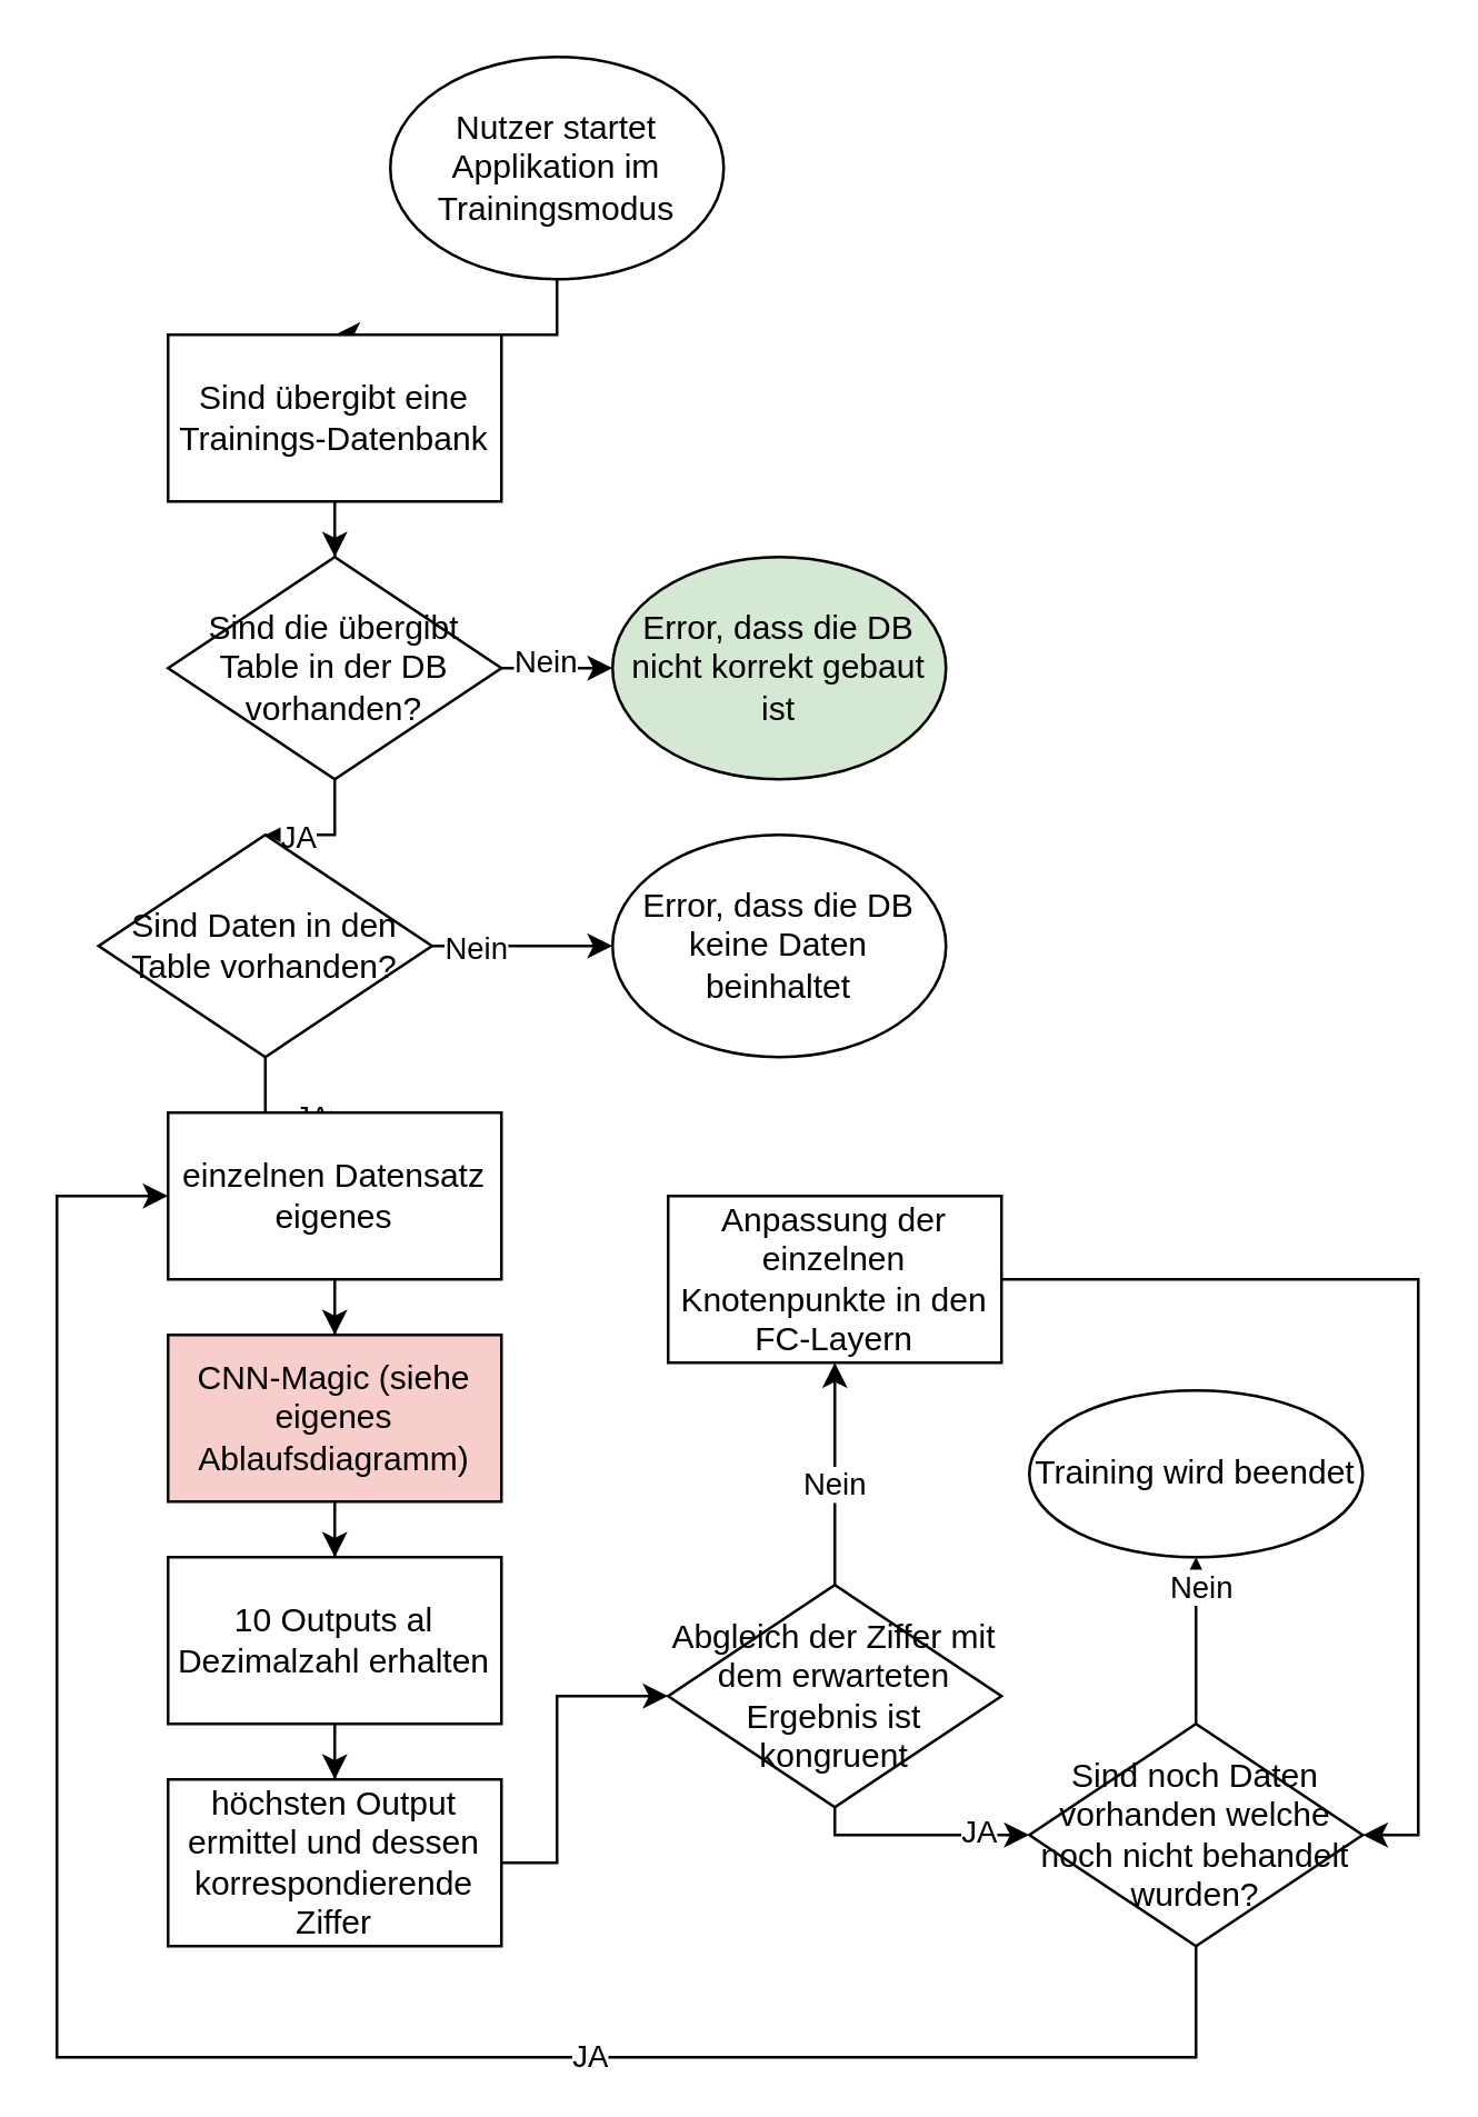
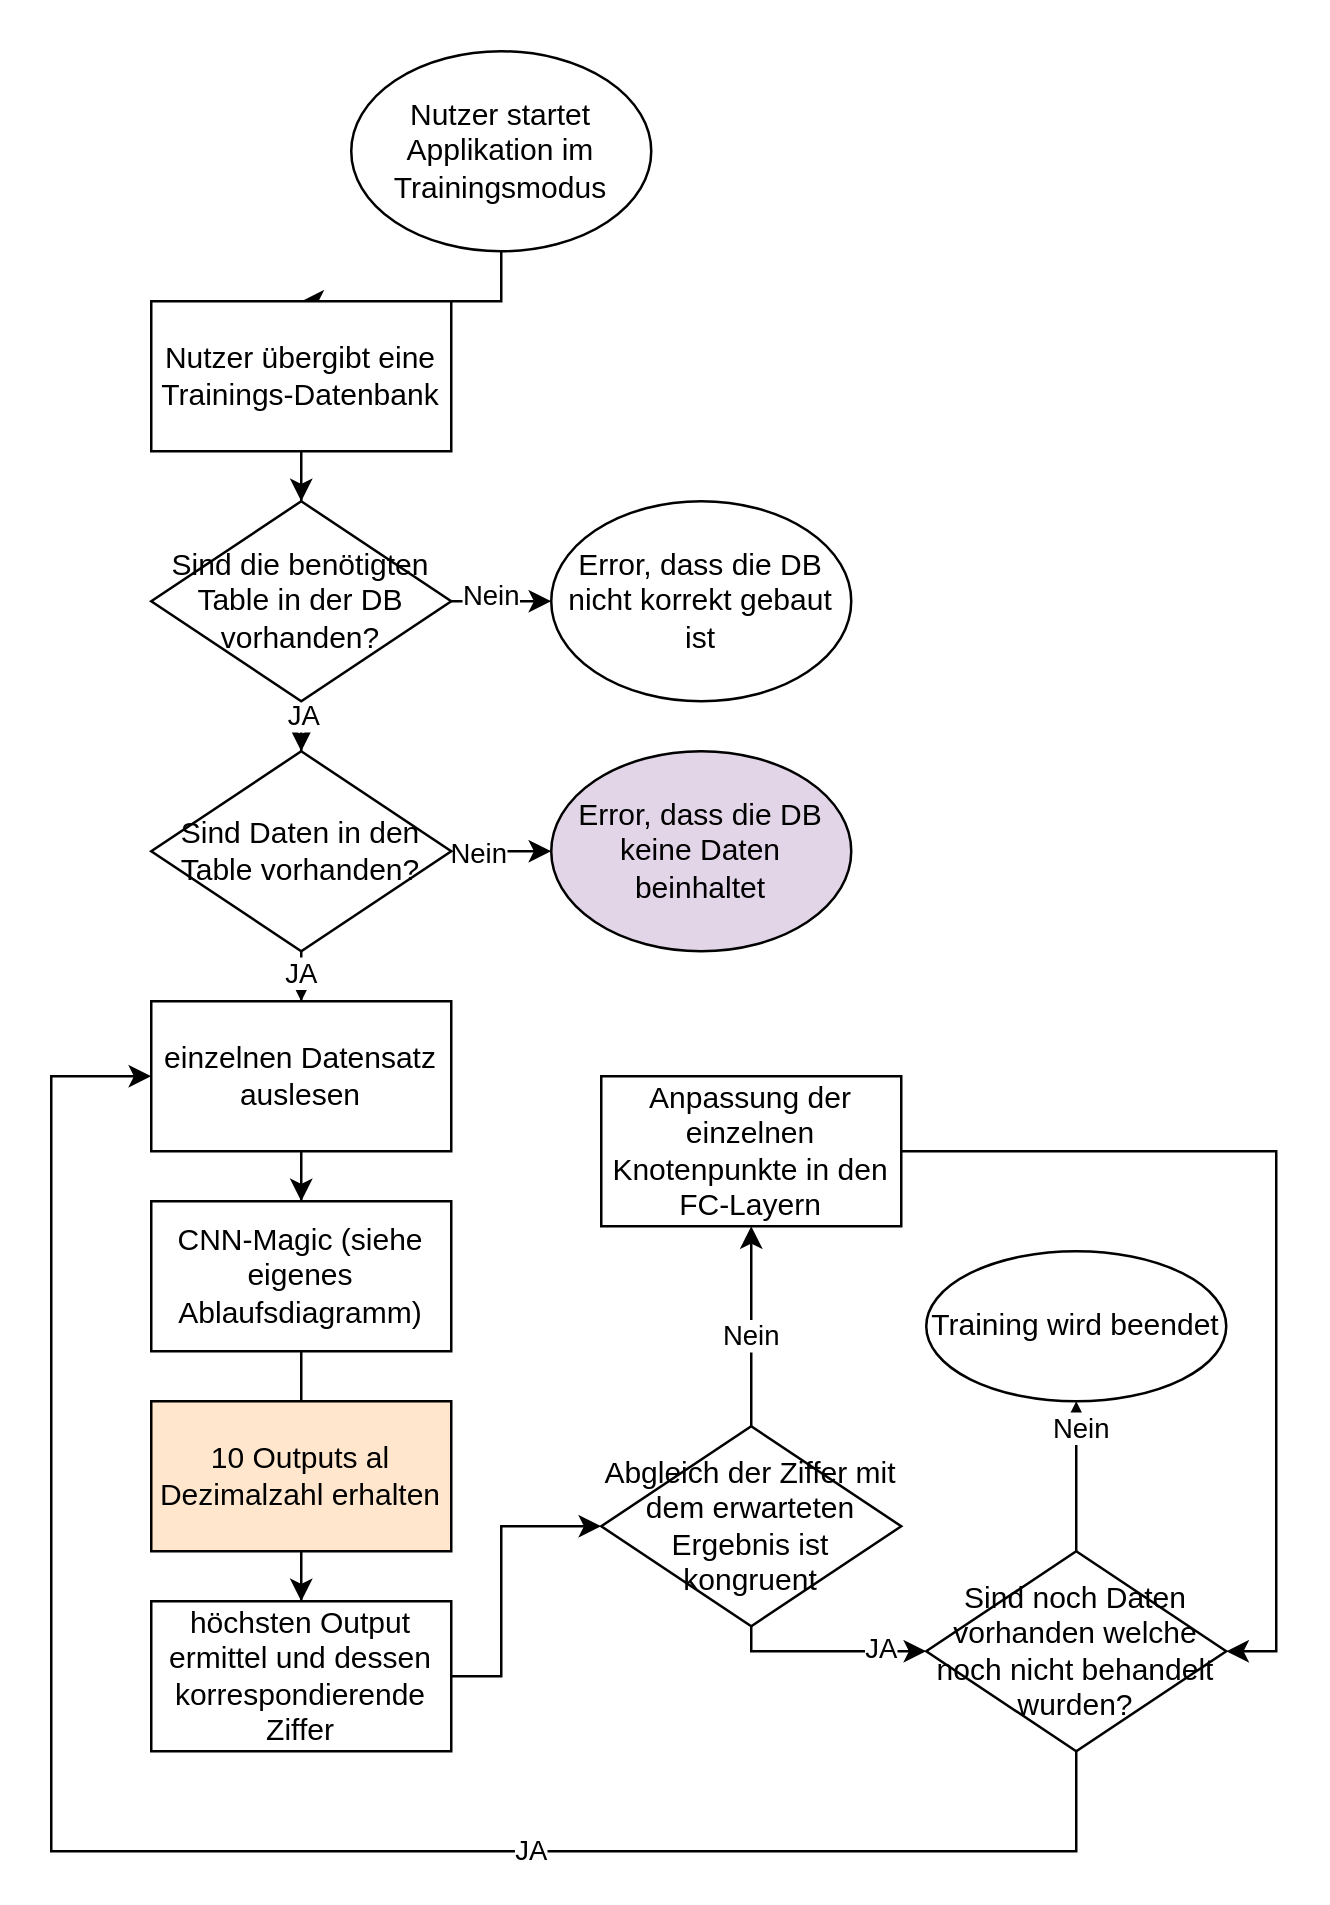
- <mxCell id="5" value="Sind übergibt eine Trainings-Datenbank" style="whiteSpace=wrap;html=1;" parent="1" vertex="1"><mxGeometry x="60" y="120" width="120" height="60" as="geometry" /></mxCell>
+ <mxCell id="5" value="Nutzer übergibt eine Trainings-Datenbank" style="whiteSpace=wrap;html=1;" parent="1" vertex="1"><mxGeometry x="60" y="120" width="120" height="60" as="geometry" /></mxCell>
- <mxCell id="10" value="Sind die übergibt Table in der DB vorhanden?" style="rhombus;whiteSpace=wrap;html=1;" parent="1" vertex="1"><mxGeometry x="60" y="200" width="120" height="80" as="geometry" /></mxCell>
+ <mxCell id="10" value="Sind die benötigten Table in der DB vorhanden?" style="rhombus;whiteSpace=wrap;html=1;" parent="1" vertex="1"><mxGeometry x="60" y="200" width="120" height="80" as="geometry" /></mxCell>
- <mxCell id="37" value="Error, dass die DB nicht korrekt gebaut ist" style="ellipse;whiteSpace=wrap;html=1;fillColor=#d5e8d4;" parent="1" vertex="1"><mxGeometry x="220" y="200" width="120" height="80" as="geometry" /></mxCell>
+ <mxCell id="37" value="Error, dass die DB nicht korrekt gebaut ist" style="ellipse;whiteSpace=wrap;html=1;" parent="1" vertex="1"><mxGeometry x="220" y="200" width="120" height="80" as="geometry" /></mxCell>
- <mxCell id="15" value="Sind Daten in den Table vorhanden?" style="rhombus;whiteSpace=wrap;html=1;" parent="1" vertex="1"><mxGeometry x="35" y="300" width="120" height="80" as="geometry" /></mxCell>
+ <mxCell id="15" value="Sind Daten in den Table vorhanden?" style="rhombus;whiteSpace=wrap;html=1;" parent="1" vertex="1"><mxGeometry x="60" y="300" width="120" height="80" as="geometry" /></mxCell>
- <mxCell id="38" value="Error, dass die DB keine Daten beinhaltet" style="ellipse;whiteSpace=wrap;html=1;" parent="1" vertex="1"><mxGeometry x="220" y="300" width="120" height="80" as="geometry" /></mxCell>
+ <mxCell id="38" value="Error, dass die DB keine Daten beinhaltet" style="ellipse;whiteSpace=wrap;html=1;fillColor=#e1d5e7;" parent="1" vertex="1"><mxGeometry x="220" y="300" width="120" height="80" as="geometry" /></mxCell>
- <mxCell id="17" value="einzelnen Datensatz eigenes" style="whiteSpace=wrap;html=1;" parent="1" vertex="1"><mxGeometry x="60" y="400" width="120" height="60" as="geometry" /></mxCell>
+ <mxCell id="17" value="einzelnen Datensatz auslesen" style="whiteSpace=wrap;html=1;" parent="1" vertex="1"><mxGeometry x="60" y="400" width="120" height="60" as="geometry" /></mxCell>
- <mxCell id="19" value="CNN-Magic (siehe eigenes Ablaufsdiagramm)" style="whiteSpace=wrap;html=1;fillColor=#f8cecc;" parent="1" vertex="1"><mxGeometry x="60" y="480" width="120" height="60" as="geometry" /></mxCell>
+ <mxCell id="19" value="CNN-Magic (siehe eigenes Ablaufsdiagramm)" style="whiteSpace=wrap;html=1;" parent="1" vertex="1"><mxGeometry x="60" y="480" width="120" height="60" as="geometry" /></mxCell>
- <mxCell id="18" value="" style="edgeStyle=orthogonalEdgeStyle;rounded=0;orthogonalLoop=1;jettySize=auto;html=1;" parent="1" source="19" target="21" edge="1"><mxGeometry relative="1" as="geometry" /></mxCell>
+ <mxCell id="18" value="" style="edgeStyle=orthogonalEdgeStyle;rounded=0;orthogonalLoop=1;jettySize=auto;html=1;endArrow=none;" parent="1" source="19" target="21" edge="1"><mxGeometry relative="1" as="geometry" /></mxCell>
- <mxCell id="21" value="10 Outputs al Dezimalzahl erhalten" style="whiteSpace=wrap;html=1;" parent="1" vertex="1"><mxGeometry x="60" y="560" width="120" height="60" as="geometry" /></mxCell>
+ <mxCell id="21" value="10 Outputs al Dezimalzahl erhalten" style="whiteSpace=wrap;html=1;fillColor=#ffe6cc;" parent="1" vertex="1"><mxGeometry x="60" y="560" width="120" height="60" as="geometry" /></mxCell>
